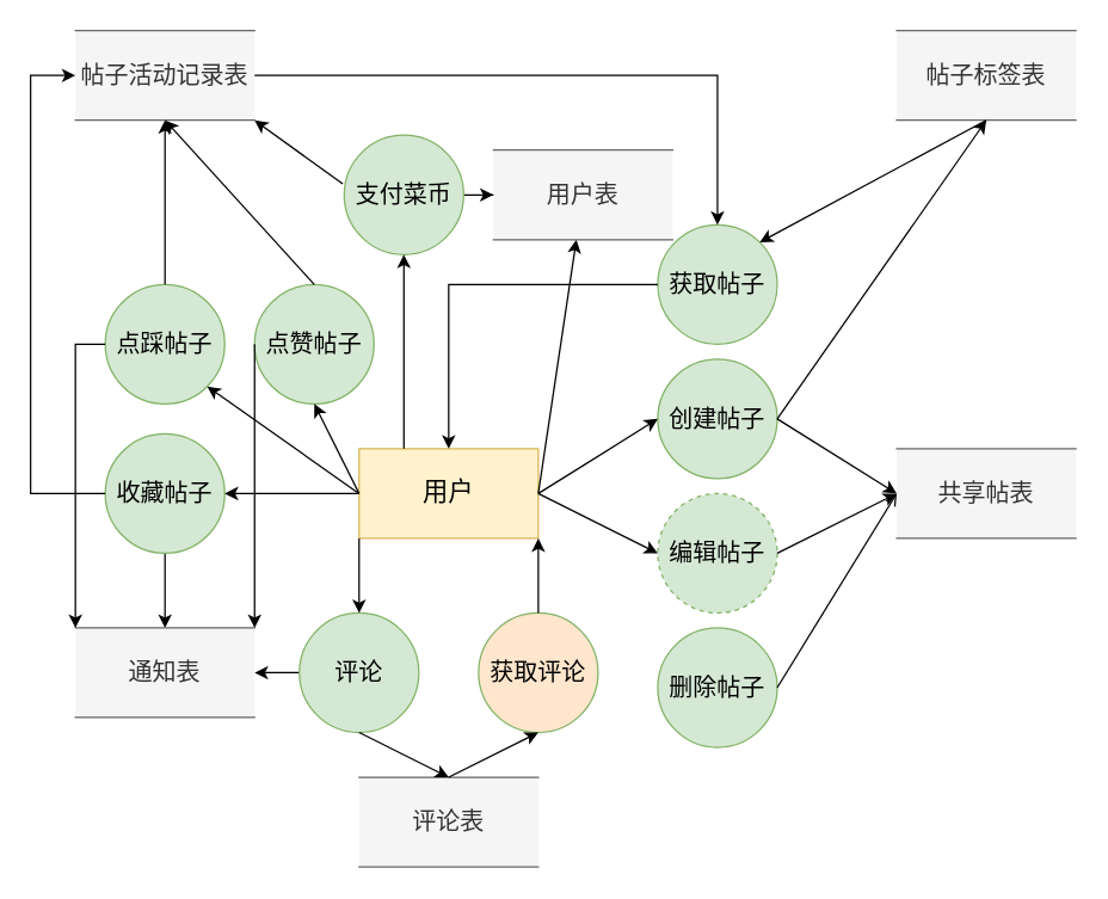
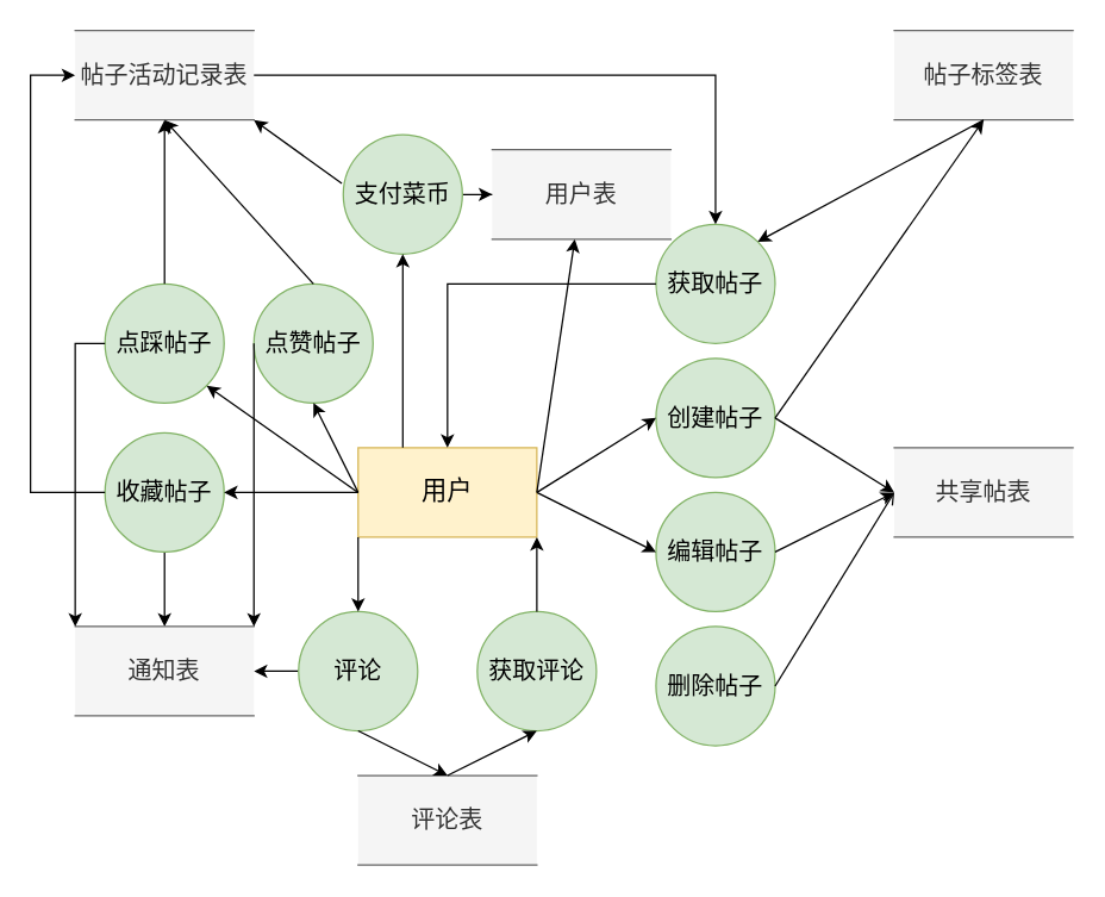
- <mxCell id="12" value="&lt;font style=&quot;font-size: 16px;&quot;&gt;编辑帖子&lt;/font&gt;" style="ellipse;whiteSpace=wrap;html=1;aspect=fixed;fillColor=#d5e8d4;strokeColor=#82b366;dashed=1;" parent="1" vertex="1"><mxGeometry x="440" y="330" width="80" height="80" as="geometry" /></mxCell>
+ <mxCell id="12" value="&lt;font style=&quot;font-size: 16px;&quot;&gt;编辑帖子&lt;/font&gt;" style="ellipse;whiteSpace=wrap;html=1;aspect=fixed;fillColor=#d5e8d4;strokeColor=#82b366;" parent="1" vertex="1"><mxGeometry x="440" y="330" width="80" height="80" as="geometry" /></mxCell>
- <mxCell id="40" value="&lt;font style=&quot;font-size: 16px;&quot;&gt;获取评论&lt;/font&gt;" style="ellipse;whiteSpace=wrap;html=1;aspect=fixed;fillColor=#ffe6cc;strokeColor=#82b366;" parent="1" vertex="1"><mxGeometry x="320" y="410" width="80" height="80" as="geometry" /></mxCell>
+ <mxCell id="40" value="&lt;font style=&quot;font-size: 16px;&quot;&gt;获取评论&lt;/font&gt;" style="ellipse;whiteSpace=wrap;html=1;aspect=fixed;fillColor=#d5e8d4;strokeColor=#82b366;" parent="1" vertex="1"><mxGeometry x="320" y="410" width="80" height="80" as="geometry" /></mxCell>
